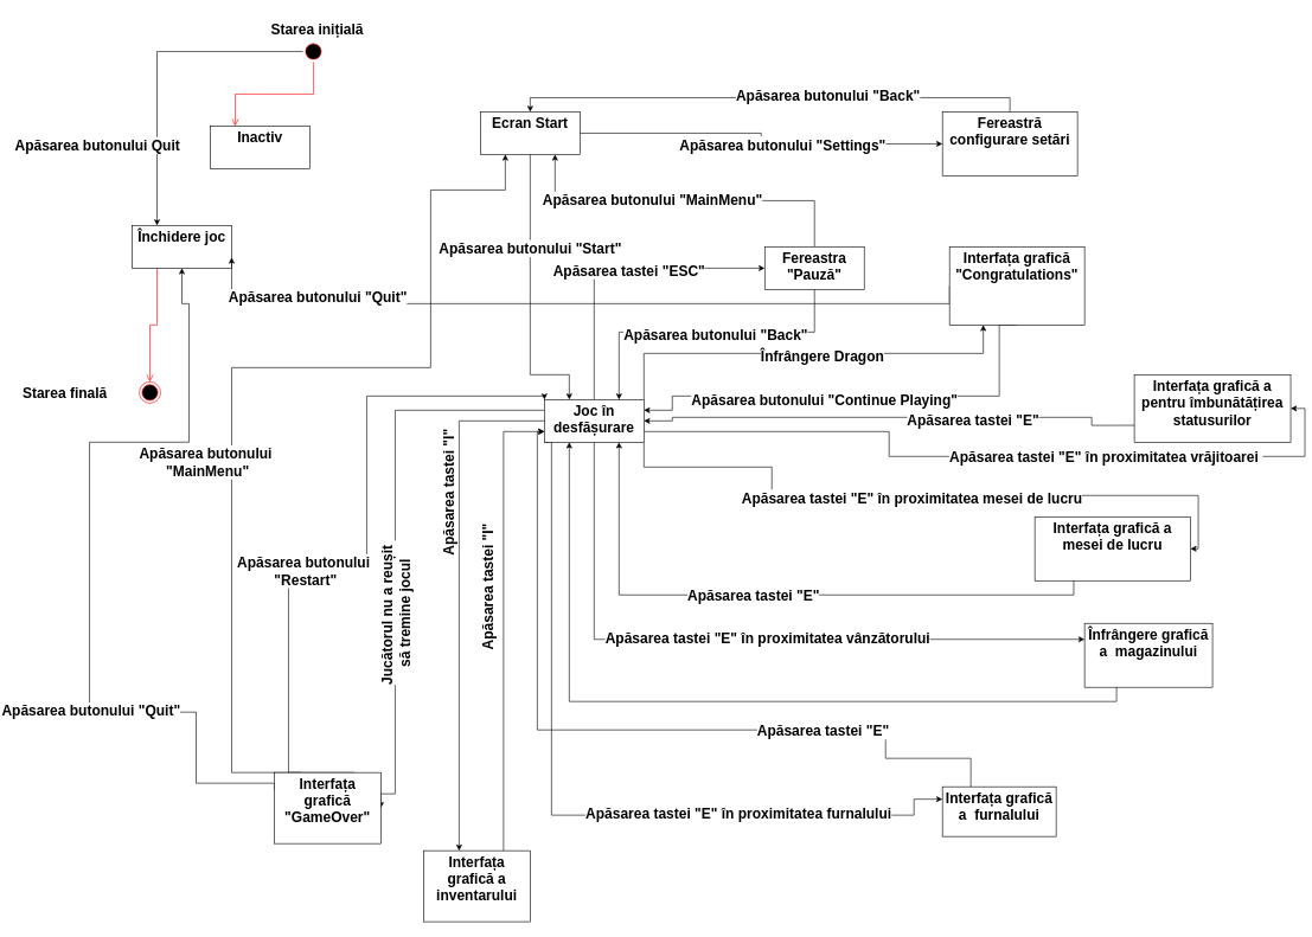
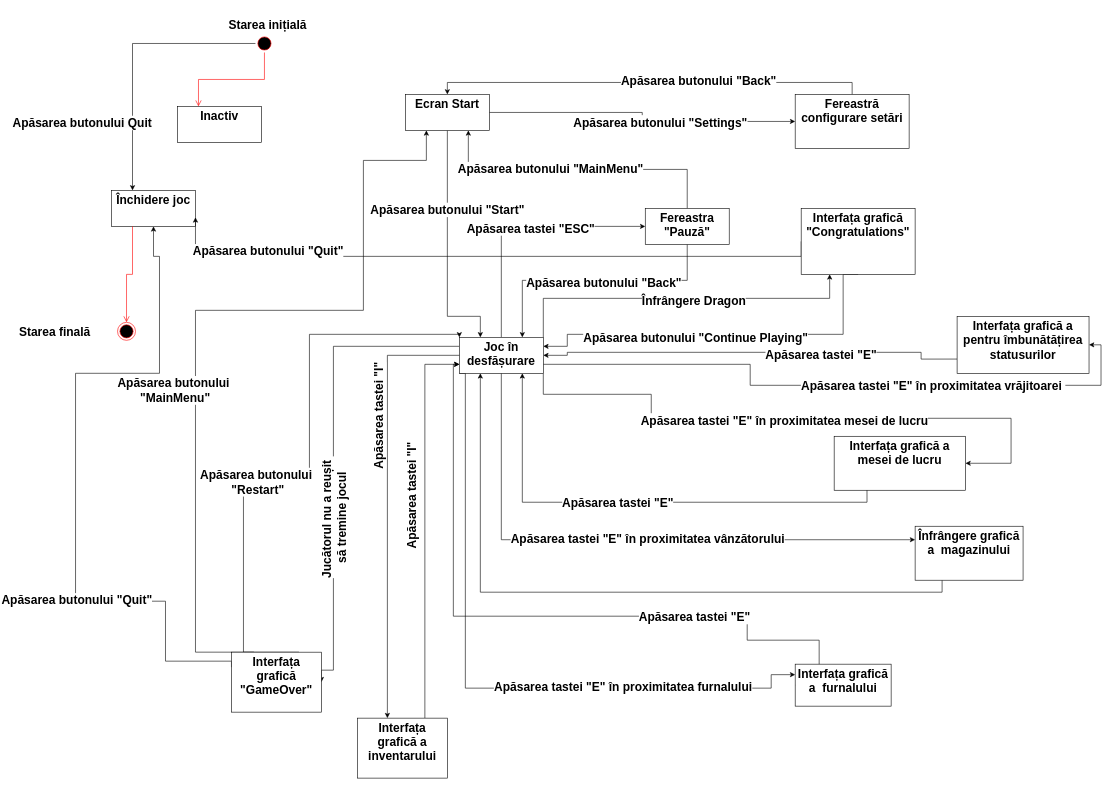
- <mxCell id="40" value="&lt;p style=&quot;margin: 4px 0px 0px; text-align: center; font-size: 20px;&quot;&gt;&lt;span style=&quot;font-size: 20px;&quot;&gt;Interfața grafică a mesei de lucru&lt;/span&gt;&lt;/p&gt;" style="verticalAlign=top;align=left;overflow=fill;html=1;whiteSpace=wrap;fontSize=20;fontStyle=1" vertex="1" parent="1"><mxGeometry x="1455" y="727" width="219" height="90" as="geometry" /></mxCell>
+ <mxCell id="40" value="&lt;p style=&quot;margin: 4px 0px 0px; text-align: center; font-size: 20px;&quot;&gt;&lt;span style=&quot;font-size: 20px;&quot;&gt;Interfața grafică a mesei de lucru&lt;/span&gt;&lt;/p&gt;" style="verticalAlign=top;align=left;overflow=fill;html=1;whiteSpace=wrap;fontSize=20;fontStyle=1" vertex="1" parent="1"><mxGeometry x="1390" y="727" width="219" height="90" as="geometry" /></mxCell>
